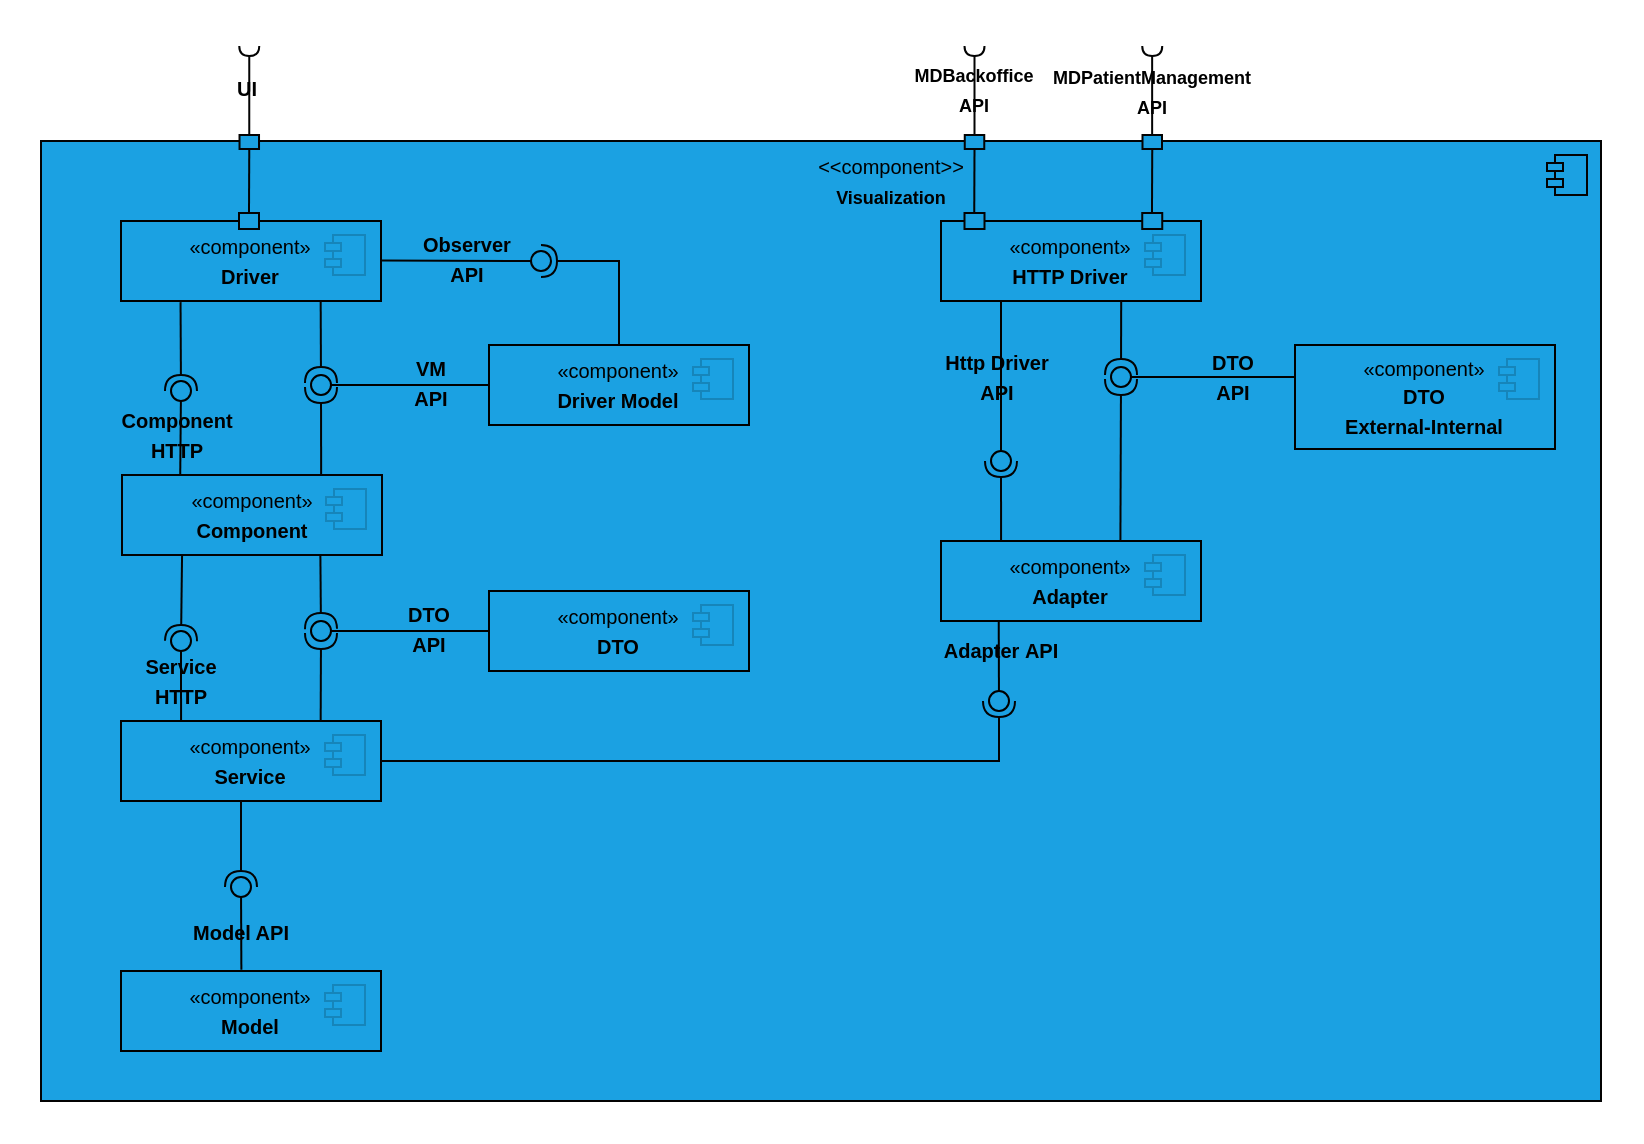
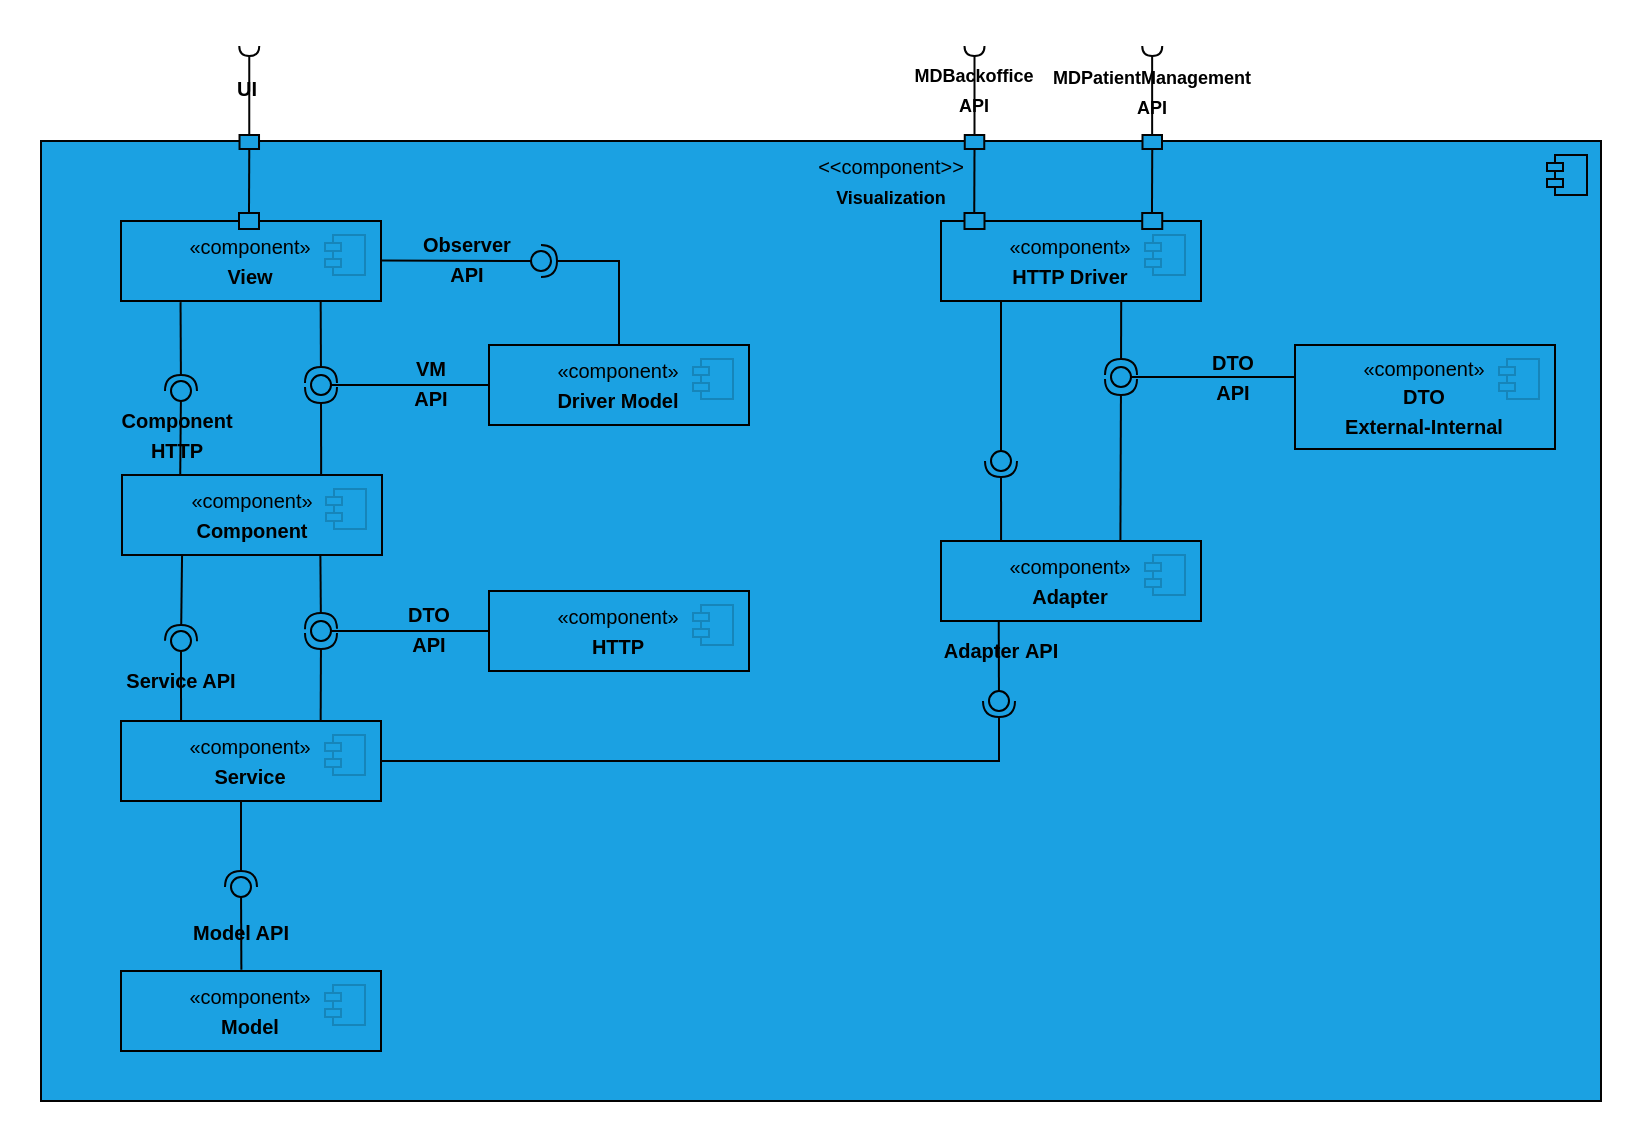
- <mxCell id="5" value="&lt;span style=&quot;font-size: 10px;&quot;&gt;«component»&lt;/span&gt;&lt;br style=&quot;font-size: 10px;&quot;&gt;&lt;b style=&quot;font-size: 10px;&quot;&gt;Driver&lt;/b&gt;" style="html=1;dropTarget=0;whiteSpace=wrap;fillColor=#1BA1E2;strokeColor=#000000;" parent="1" vertex="1"><mxGeometry x="60" y="110" width="130" height="40" as="geometry" /></mxCell>
+ <mxCell id="5" value="&lt;span style=&quot;font-size: 10px;&quot;&gt;«component»&lt;/span&gt;&lt;br style=&quot;font-size: 10px;&quot;&gt;&lt;b style=&quot;font-size: 10px;&quot;&gt;View&lt;/b&gt;" style="html=1;dropTarget=0;whiteSpace=wrap;fillColor=#1BA1E2;strokeColor=#000000;" parent="1" vertex="1"><mxGeometry x="60" y="110" width="130" height="40" as="geometry" /></mxCell>
- <mxCell id="54" value="&lt;font style=&quot;font-size: 10px;&quot;&gt;&lt;b&gt;Http Driver&lt;/b&gt;&lt;/font&gt;&lt;div&gt;&lt;font style=&quot;font-size: 10px;&quot;&gt;&lt;b&gt;API&lt;/b&gt;&lt;/font&gt;&lt;/div&gt;" style="text;html=1;align=center;verticalAlign=middle;whiteSpace=wrap;rounded=0;" parent="1" vertex="1"><mxGeometry x="470" y="173" width="57" height="30" as="geometry" /></mxCell>
- <mxCell id="17" value="&lt;span style=&quot;font-size: 10px;&quot;&gt;«component»&lt;/span&gt;&lt;br style=&quot;font-size: 10px;&quot;&gt;&lt;b style=&quot;font-size: 10px;&quot;&gt;DTO&lt;/b&gt;" style="html=1;dropTarget=0;whiteSpace=wrap;fillColor=#1BA1E2;strokeColor=#000000;" parent="1" vertex="1"><mxGeometry x="244" y="295" width="130" height="40" as="geometry" /></mxCell>
+ <mxCell id="17" value="&lt;span style=&quot;font-size: 10px;&quot;&gt;«component»&lt;/span&gt;&lt;br style=&quot;font-size: 10px;&quot;&gt;&lt;b style=&quot;font-size: 10px;&quot;&gt;HTTP&lt;/b&gt;" style="html=1;dropTarget=0;whiteSpace=wrap;fillColor=#1BA1E2;strokeColor=#000000;" parent="1" vertex="1"><mxGeometry x="244" y="295" width="130" height="40" as="geometry" /></mxCell>
- <mxCell id="50" value="&lt;font style=&quot;font-size: 10px;&quot;&gt;&lt;b&gt;Service HTTP&lt;/b&gt;&lt;/font&gt;" style="text;html=1;align=center;verticalAlign=middle;whiteSpace=wrap;rounded=0;" parent="1" vertex="1"><mxGeometry x="62" y="325" width="57" height="30" as="geometry" /></mxCell>
+ <mxCell id="50" value="&lt;font style=&quot;font-size: 10px;&quot;&gt;&lt;b&gt;Service API&lt;/b&gt;&lt;/font&gt;" style="text;html=1;align=center;verticalAlign=middle;whiteSpace=wrap;rounded=0;" parent="1" vertex="1"><mxGeometry x="62" y="325" width="57" height="30" as="geometry" /></mxCell>
